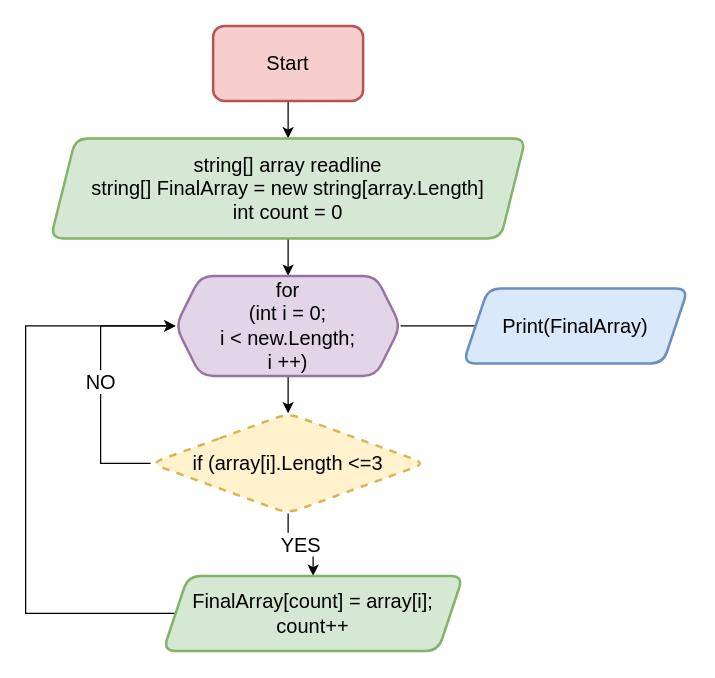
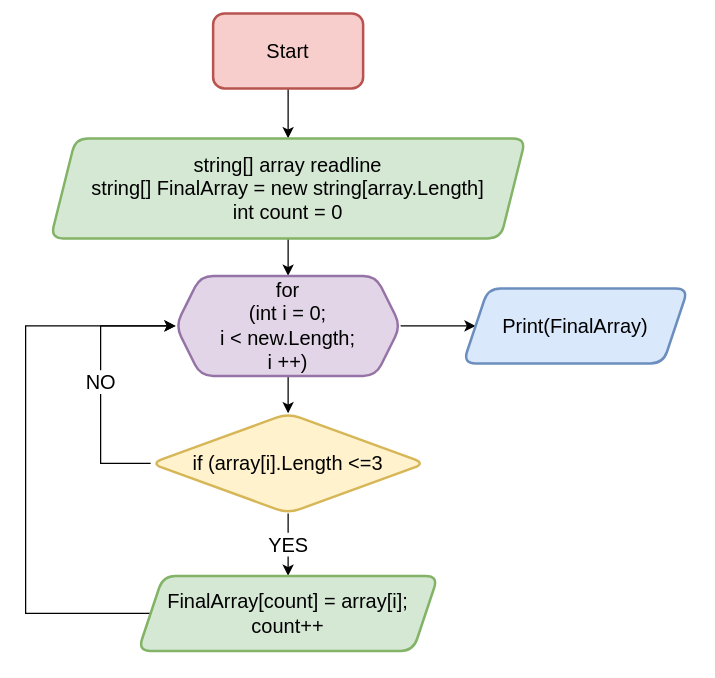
- <mxCell id="3" value="Start" style="rounded=1;whiteSpace=wrap;html=1;fontSize=16;fillColor=#f8cecc;strokeColor=#b85450;strokeWidth=2;" vertex="1" parent="1"><mxGeometry x="170" y="20" width="120" height="60" as="geometry" /></mxCell>
+ <mxCell id="3" value="Start" style="rounded=1;whiteSpace=wrap;html=1;fontSize=16;fillColor=#f8cecc;strokeColor=#b85450;strokeWidth=2;" vertex="1" parent="1"><mxGeometry x="170" y="10" width="120" height="60" as="geometry" /></mxCell>
- <mxCell id="7" value="" style="edgeStyle=orthogonalEdgeStyle;rounded=0;orthogonalLoop=1;jettySize=auto;html=1;fontSize=16;endArrow=none;" edge="1" parent="1" source="8" target="14"><mxGeometry relative="1" as="geometry" /></mxCell>
+ <mxCell id="7" value="" style="edgeStyle=orthogonalEdgeStyle;rounded=0;orthogonalLoop=1;jettySize=auto;html=1;fontSize=16;" edge="1" parent="1" source="8" target="14"><mxGeometry relative="1" as="geometry" /></mxCell>
- <mxCell id="11" value="if (array[i].Length &amp;lt;=3" style="rhombus;whiteSpace=wrap;html=1;fontSize=16;fillColor=#fff2cc;strokeColor=#d6b656;rounded=1;strokeWidth=2;dashed=1;" vertex="1" parent="1"><mxGeometry x="120" y="330" width="220" height="80" as="geometry" /></mxCell>
+ <mxCell id="11" value="if (array[i].Length &amp;lt;=3" style="rhombus;whiteSpace=wrap;html=1;fontSize=16;fillColor=#fff2cc;strokeColor=#d6b656;rounded=1;strokeWidth=2;" vertex="1" parent="1"><mxGeometry x="120" y="330" width="220" height="80" as="geometry" /></mxCell>
- <mxCell id="13" value="FinalArray[count] = array[i];&lt;br&gt;count++" style="shape=parallelogram;perimeter=parallelogramPerimeter;whiteSpace=wrap;html=1;fixedSize=1;fontSize=16;fillColor=#d5e8d4;strokeColor=#82b366;rounded=1;strokeWidth=2;" vertex="1" parent="1"><mxGeometry x="130" y="460" width="240" height="60" as="geometry" /></mxCell>
+ <mxCell id="13" value="FinalArray[count] = array[i];&lt;br&gt;count++" style="shape=parallelogram;perimeter=parallelogramPerimeter;whiteSpace=wrap;html=1;fixedSize=1;fontSize=16;fillColor=#d5e8d4;strokeColor=#82b366;rounded=1;strokeWidth=2;" vertex="1" parent="1"><mxGeometry x="110" y="460" width="240" height="60" as="geometry" /></mxCell>
